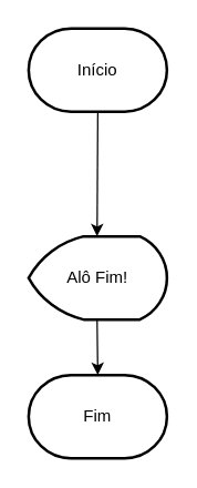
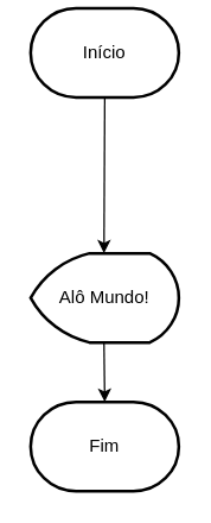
- <mxCell id="2" value="Início" style="strokeWidth=2;html=1;shape=mxgraph.flowchart.terminator;whiteSpace=wrap;" parent="1" vertex="1"><mxGeometry x="20" y="20" width="100" height="60" as="geometry" /></mxCell>
+ <mxCell id="2" value="Início" style="strokeWidth=2;html=1;shape=mxgraph.flowchart.terminator;whiteSpace=wrap;" parent="1" vertex="1"><mxGeometry x="20" y="5" width="100" height="60" as="geometry" /></mxCell>
- <mxCell id="4" value="Alô Fim!" style="strokeWidth=2;html=1;shape=mxgraph.flowchart.display;whiteSpace=wrap;" parent="1" vertex="1"><mxGeometry x="20" y="170" width="100" height="60" as="geometry" /></mxCell>
+ <mxCell id="4" value="Alô Mundo!" style="strokeWidth=2;html=1;shape=mxgraph.flowchart.display;whiteSpace=wrap;" parent="1" vertex="1"><mxGeometry x="20" y="170" width="100" height="60" as="geometry" /></mxCell>
